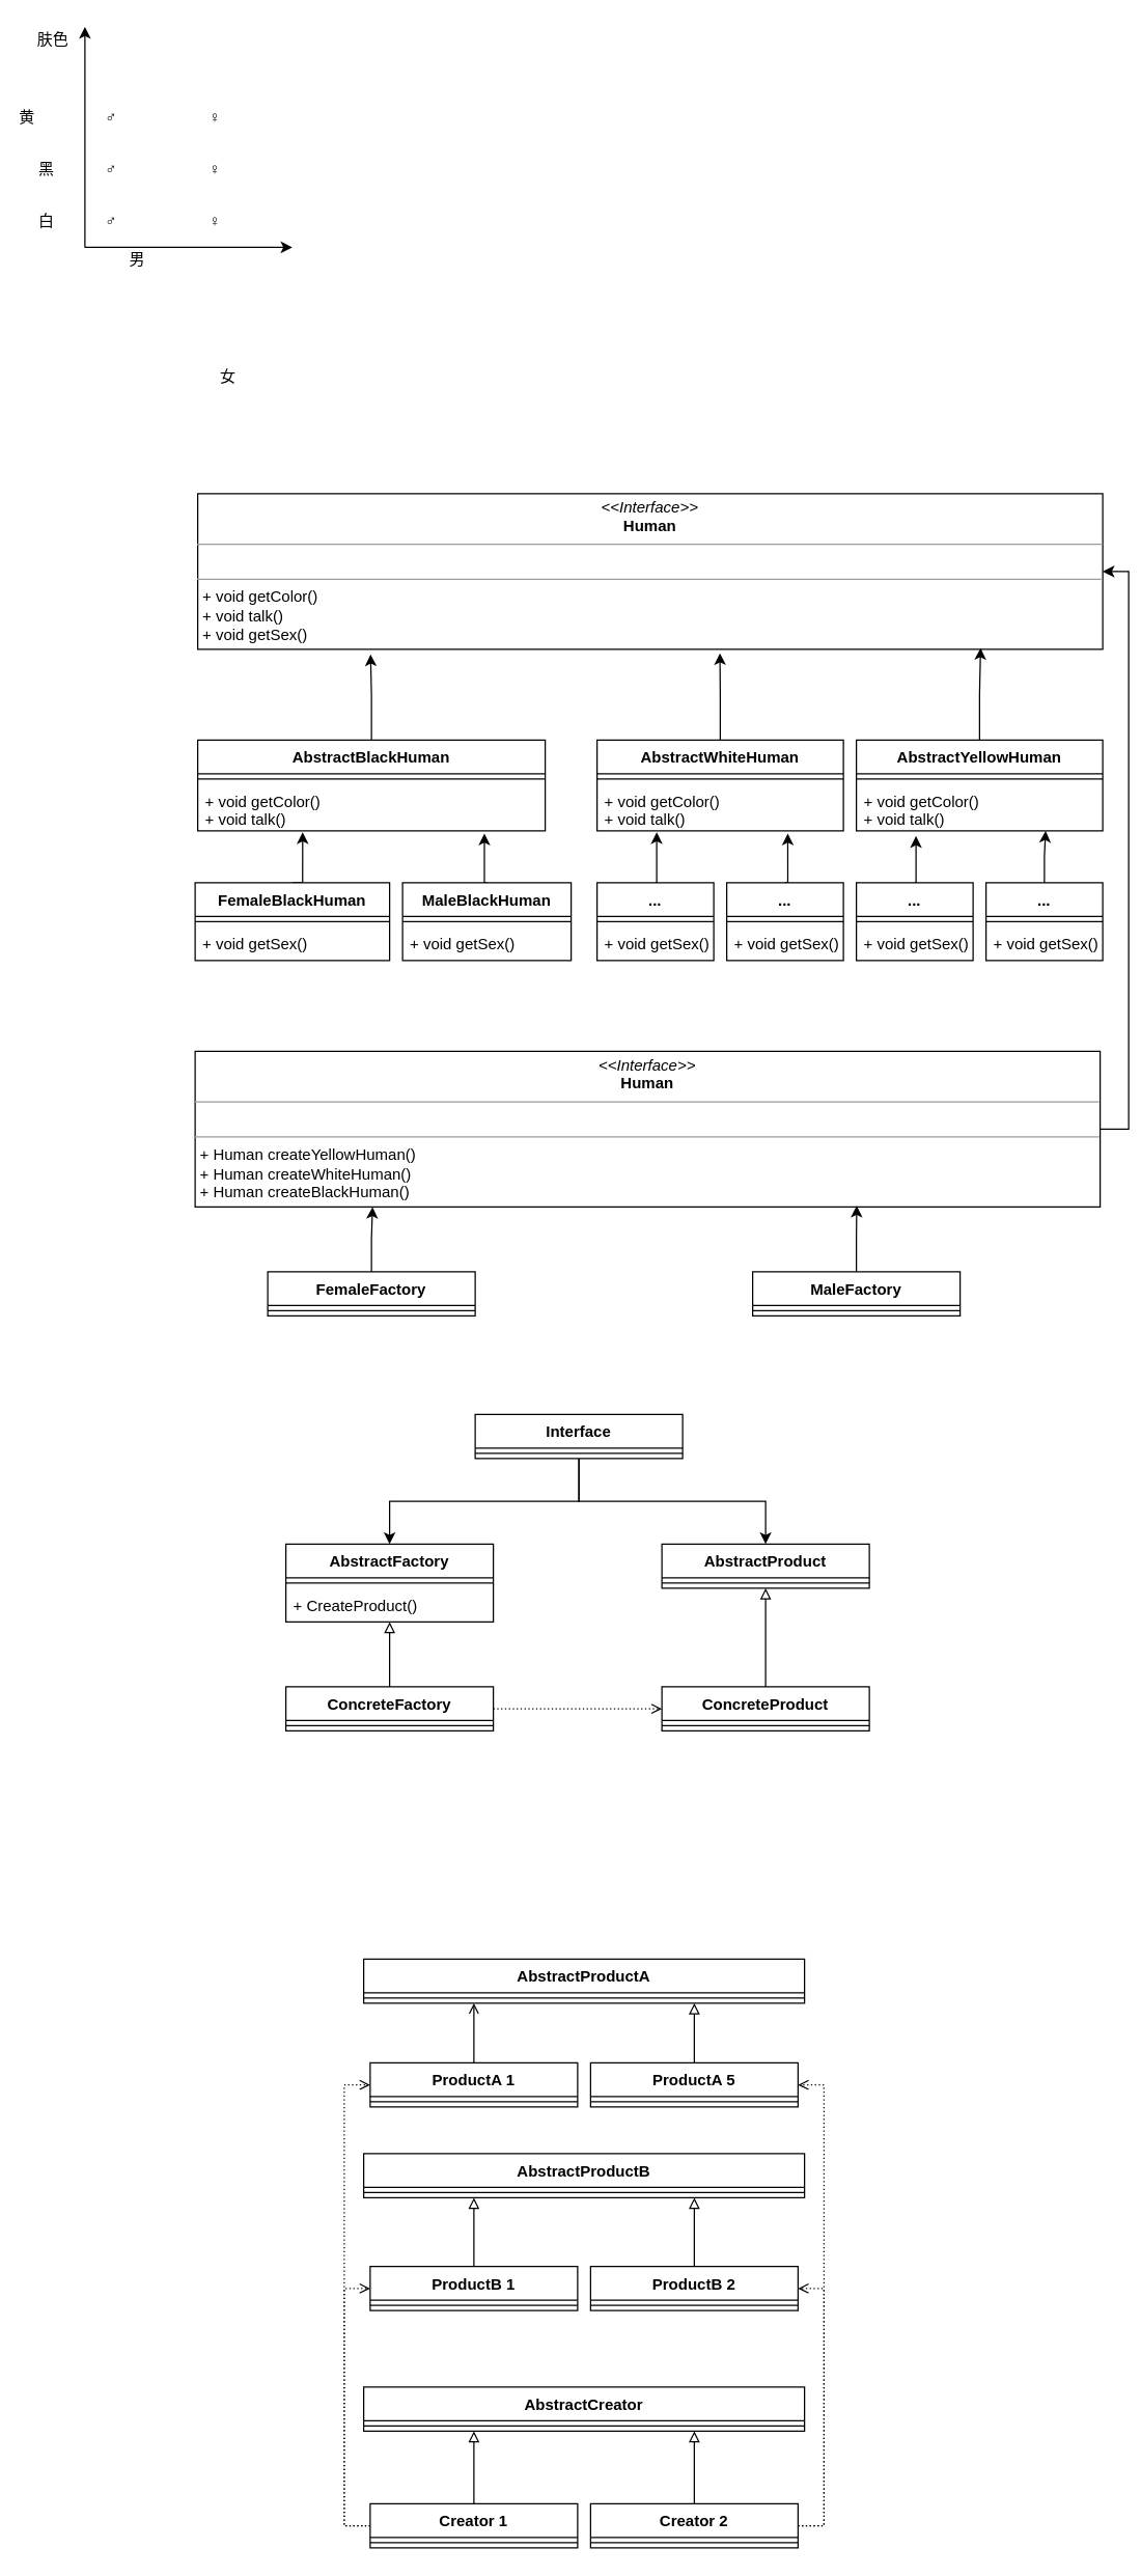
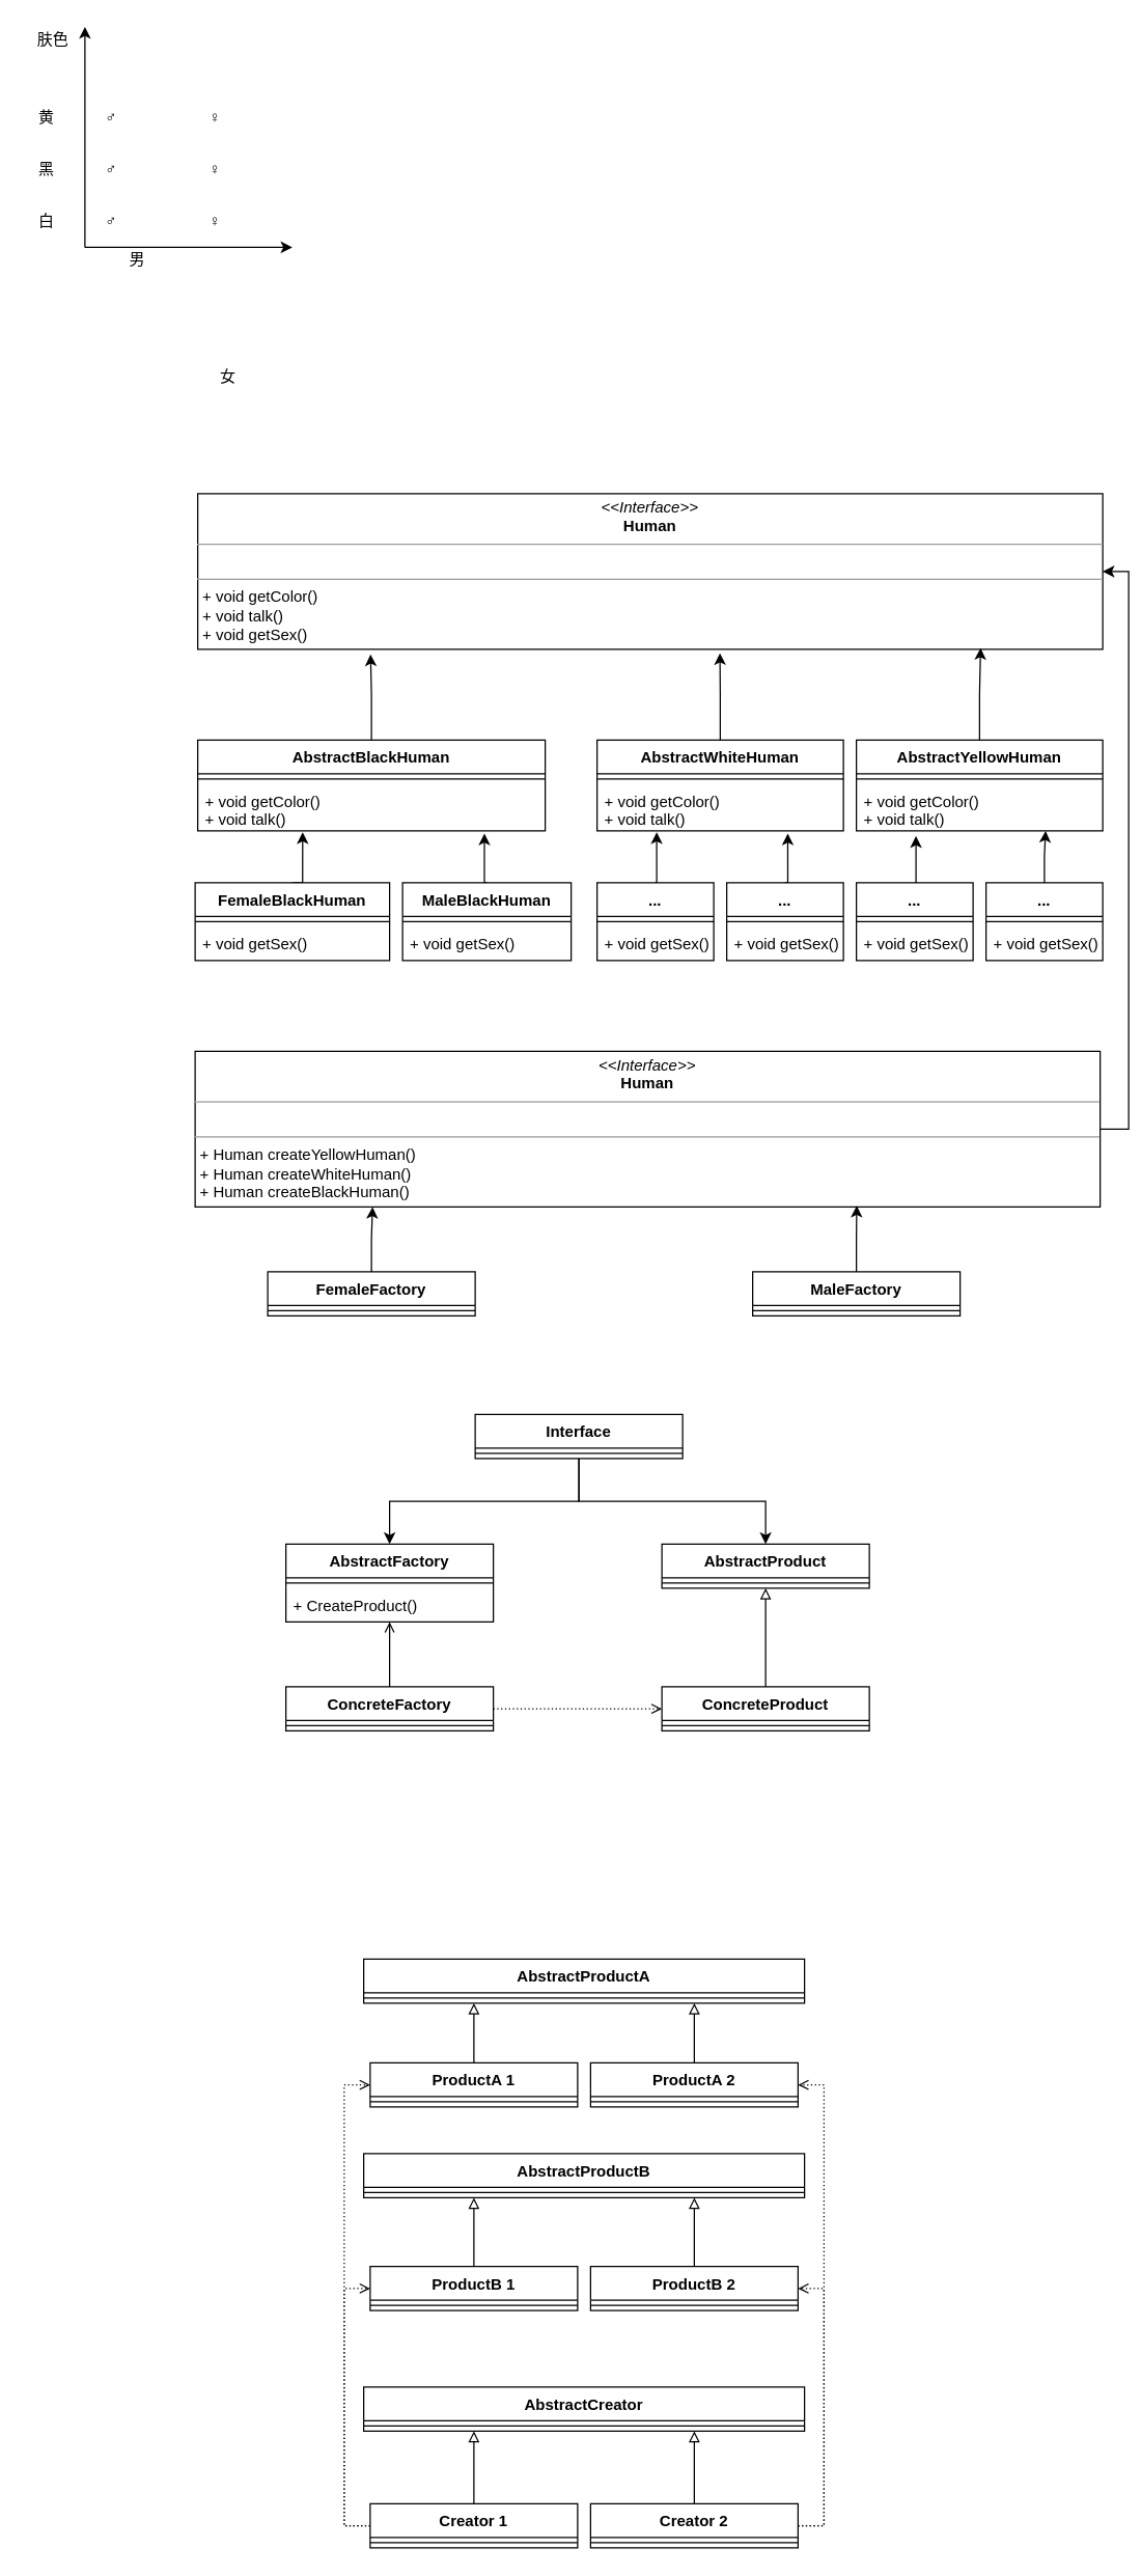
- <mxCell id="7" value="黄" style="text;html=1;align=center;verticalAlign=middle;resizable=0;points=[];autosize=1;strokeColor=none;fillColor=none;" parent="1" vertex="1"><mxGeometry x="5" y="80" width="30" height="20" as="geometry" /></mxCell>
+ <mxCell id="7" value="黄" style="text;html=1;align=center;verticalAlign=middle;resizable=0;points=[];autosize=1;strokeColor=none;fillColor=none;" parent="1" vertex="1"><mxGeometry x="20" y="80" width="30" height="20" as="geometry" /></mxCell>
- <mxCell id="70" style="edgeStyle=orthogonalEdgeStyle;rounded=0;orthogonalLoop=1;jettySize=auto;html=1;exitX=0.5;exitY=0;exitDx=0;exitDy=0;entryX=0.5;entryY=1;entryDx=0;entryDy=0;entryPerimeter=0;endArrow=block;endFill=0;" edge="1" parent="1" source="72" target="67"><mxGeometry relative="1" as="geometry" /></mxCell>
+ <mxCell id="70" style="edgeStyle=orthogonalEdgeStyle;rounded=0;orthogonalLoop=1;jettySize=auto;html=1;exitX=0.5;exitY=0;exitDx=0;exitDy=0;entryX=0.5;entryY=1;entryDx=0;entryDy=0;entryPerimeter=0;endArrow=open;endFill=0;" edge="1" parent="1" source="72" target="67"><mxGeometry relative="1" as="geometry" /></mxCell>
- <mxCell id="81" style="edgeStyle=orthogonalEdgeStyle;rounded=0;orthogonalLoop=1;jettySize=auto;html=1;exitX=0.5;exitY=0;exitDx=0;exitDy=0;entryX=0.25;entryY=1;entryDx=0;entryDy=0;endArrow=open;endFill=0;" edge="1" parent="1" source="82" target="77"><mxGeometry relative="1" as="geometry" /></mxCell>
+ <mxCell id="81" style="edgeStyle=orthogonalEdgeStyle;rounded=0;orthogonalLoop=1;jettySize=auto;html=1;exitX=0.5;exitY=0;exitDx=0;exitDy=0;entryX=0.25;entryY=1;entryDx=0;entryDy=0;endArrow=block;endFill=0;" edge="1" parent="1" source="82" target="77"><mxGeometry relative="1" as="geometry" /></mxCell>
- <mxCell id="85" value="ProductA 5" style="swimlane;fontStyle=1;align=center;verticalAlign=top;childLayout=stackLayout;horizontal=1;startSize=26;horizontalStack=0;resizeParent=1;resizeParentMax=0;resizeLast=0;collapsible=1;marginBottom=0;" vertex="1" parent="1"><mxGeometry x="455" y="1590" width="160" height="34" as="geometry" /></mxCell>
+ <mxCell id="85" value="ProductA 2" style="swimlane;fontStyle=1;align=center;verticalAlign=top;childLayout=stackLayout;horizontal=1;startSize=26;horizontalStack=0;resizeParent=1;resizeParentMax=0;resizeLast=0;collapsible=1;marginBottom=0;" vertex="1" parent="1"><mxGeometry x="455" y="1590" width="160" height="34" as="geometry" /></mxCell>
